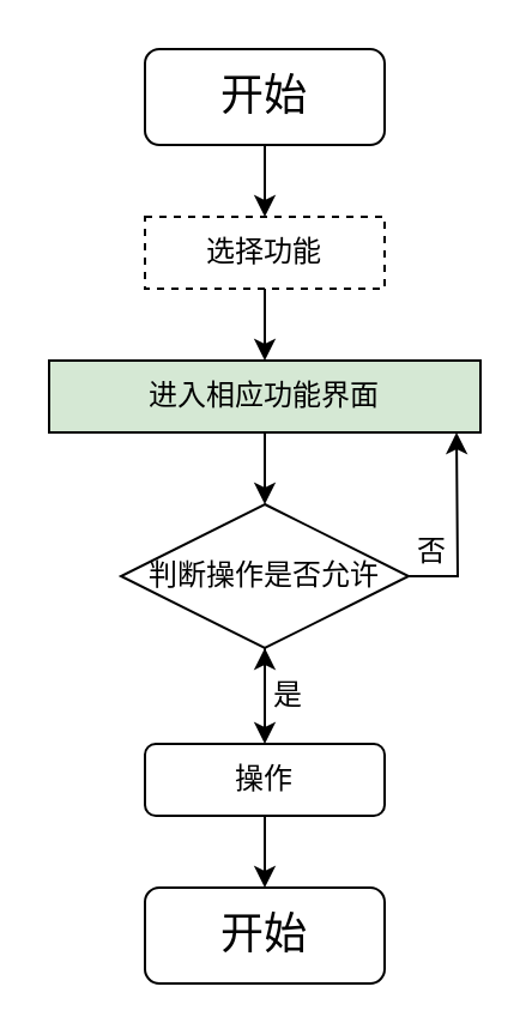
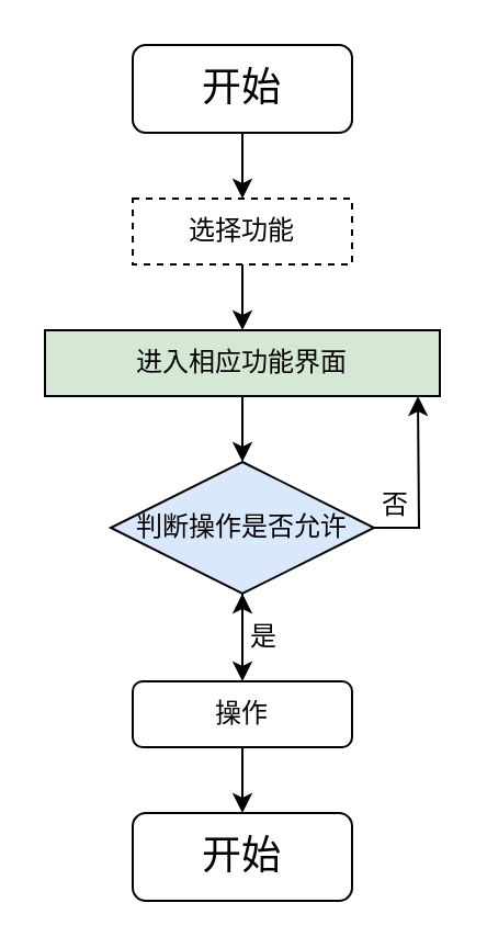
- <mxCell id="10" value="判断操作是否允许" style="rhombus;whiteSpace=wrap;html=1;" parent="1" vertex="1"><mxGeometry x="50" y="210" width="120" height="60" as="geometry" /></mxCell>
+ <mxCell id="10" value="判断操作是否允许" style="rhombus;whiteSpace=wrap;html=1;fillColor=#dae8fc;" parent="1" vertex="1"><mxGeometry x="50" y="210" width="120" height="60" as="geometry" /></mxCell>
